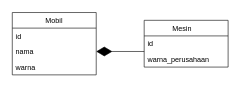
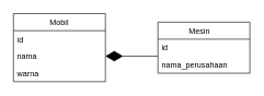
- <mxCell id="8" value="warna_perusahaan" style="text;strokeColor=none;fillColor=none;align=left;verticalAlign=top;spacingLeft=4;spacingRight=4;overflow=hidden;rotatable=0;points=[[0,0.5],[1,0.5]];portConstraint=eastwest;" vertex="1" parent="6"><mxGeometry y="52" width="140" height="26" as="geometry" /></mxCell>
+ <mxCell id="8" value="nama_perusahaan" style="text;strokeColor=none;fillColor=none;align=left;verticalAlign=top;spacingLeft=4;spacingRight=4;overflow=hidden;rotatable=0;points=[[0,0.5],[1,0.5]];portConstraint=eastwest;" vertex="1" parent="6"><mxGeometry y="52" width="140" height="26" as="geometry" /></mxCell>
